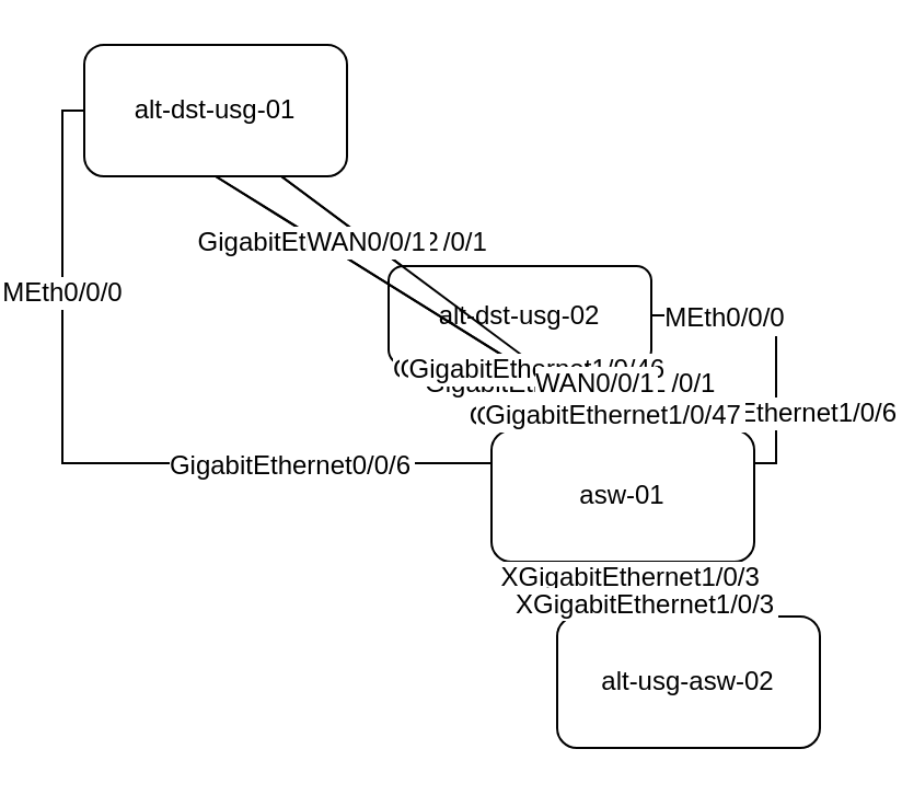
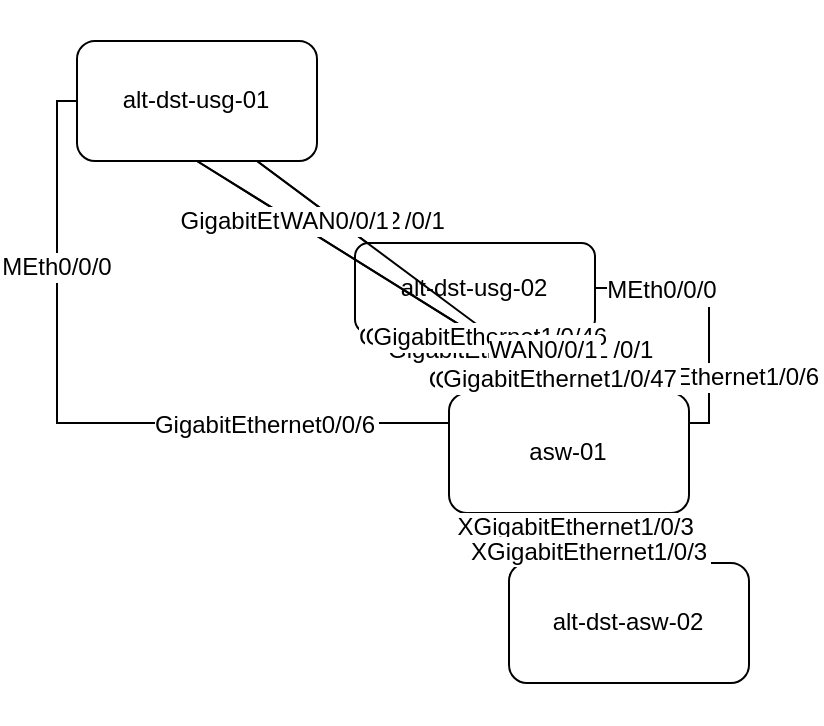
- <mxCell id="20" value="alt-usg-asw-02" style="rounded=1;whiteSpace=wrap;html=1;" vertex="1" parent="1"><mxGeometry x="236" y="281" width="120" height="60" as="geometry" /></mxCell>
+ <mxCell id="20" value="alt-dst-asw-02" style="rounded=1;whiteSpace=wrap;html=1;" vertex="1" parent="1"><mxGeometry x="236" y="281" width="120" height="60" as="geometry" /></mxCell>
